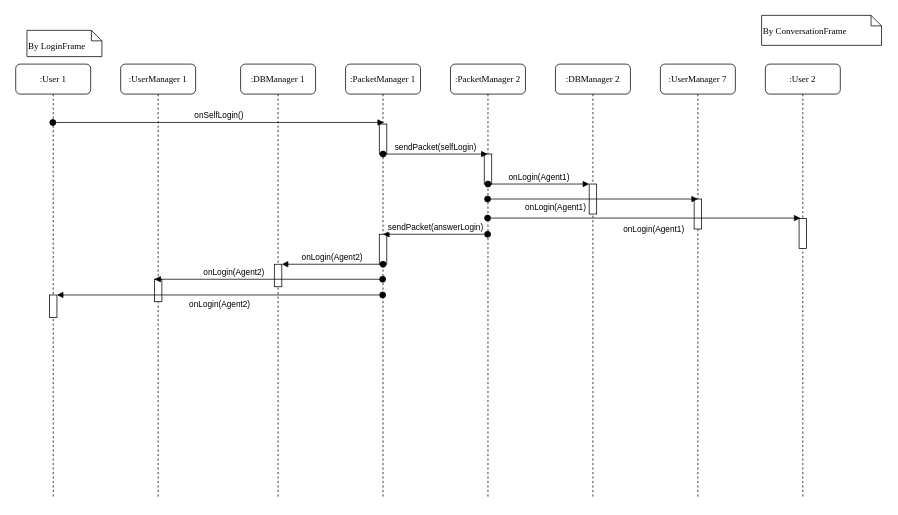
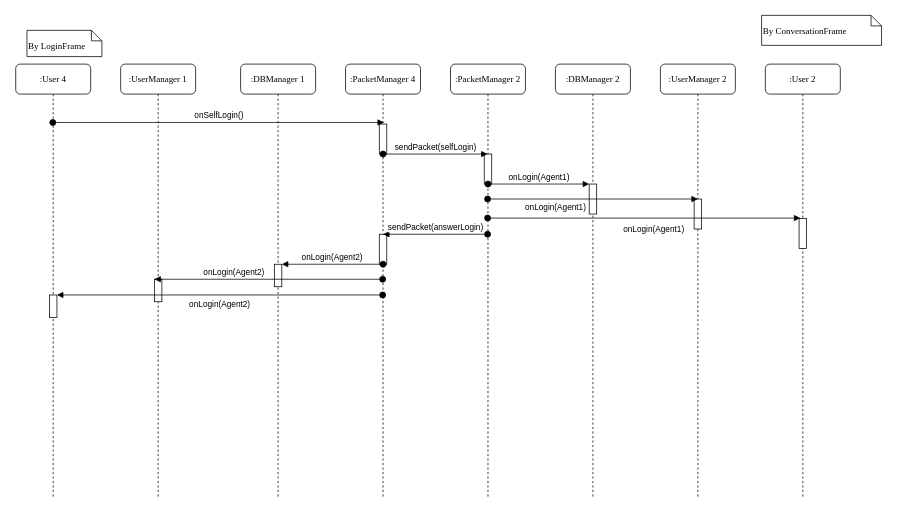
- <mxCell id="15" value=":User 1" style="shape=umlLifeline;perimeter=lifelinePerimeter;whiteSpace=wrap;html=1;container=1;collapsible=0;recursiveResize=0;outlineConnect=0;rounded=1;shadow=0;comic=0;labelBackgroundColor=none;strokeWidth=1;fontFamily=Verdana;fontSize=12;align=center;" parent="1" vertex="1"><mxGeometry x="20" y="85" width="100" height="580" as="geometry" /></mxCell>
+ <mxCell id="15" value=":User 4" style="shape=umlLifeline;perimeter=lifelinePerimeter;whiteSpace=wrap;html=1;container=1;collapsible=0;recursiveResize=0;outlineConnect=0;rounded=1;shadow=0;comic=0;labelBackgroundColor=none;strokeWidth=1;fontFamily=Verdana;fontSize=12;align=center;" parent="1" vertex="1"><mxGeometry x="20" y="85" width="100" height="580" as="geometry" /></mxCell>
- <mxCell id="6" value=":PacketManager 1" style="shape=umlLifeline;perimeter=lifelinePerimeter;whiteSpace=wrap;html=1;container=1;collapsible=0;recursiveResize=0;outlineConnect=0;rounded=1;shadow=0;comic=0;labelBackgroundColor=none;strokeWidth=1;fontFamily=Verdana;fontSize=12;align=center;" parent="1" vertex="1"><mxGeometry x="460" y="85" width="100" height="580" as="geometry" /></mxCell>
+ <mxCell id="6" value=":PacketManager 4" style="shape=umlLifeline;perimeter=lifelinePerimeter;whiteSpace=wrap;html=1;container=1;collapsible=0;recursiveResize=0;outlineConnect=0;rounded=1;shadow=0;comic=0;labelBackgroundColor=none;strokeWidth=1;fontFamily=Verdana;fontSize=12;align=center;" parent="1" vertex="1"><mxGeometry x="460" y="85" width="100" height="580" as="geometry" /></mxCell>
- <mxCell id="13" value=":UserManager 7" style="shape=umlLifeline;perimeter=lifelinePerimeter;whiteSpace=wrap;html=1;container=1;collapsible=0;recursiveResize=0;outlineConnect=0;rounded=1;shadow=0;comic=0;labelBackgroundColor=none;strokeWidth=1;fontFamily=Verdana;fontSize=12;align=center;" parent="1" vertex="1"><mxGeometry x="880" y="85" width="100" height="580" as="geometry" /></mxCell>
+ <mxCell id="13" value=":UserManager 2" style="shape=umlLifeline;perimeter=lifelinePerimeter;whiteSpace=wrap;html=1;container=1;collapsible=0;recursiveResize=0;outlineConnect=0;rounded=1;shadow=0;comic=0;labelBackgroundColor=none;strokeWidth=1;fontFamily=Verdana;fontSize=12;align=center;" parent="1" vertex="1"><mxGeometry x="880" y="85" width="100" height="580" as="geometry" /></mxCell>
